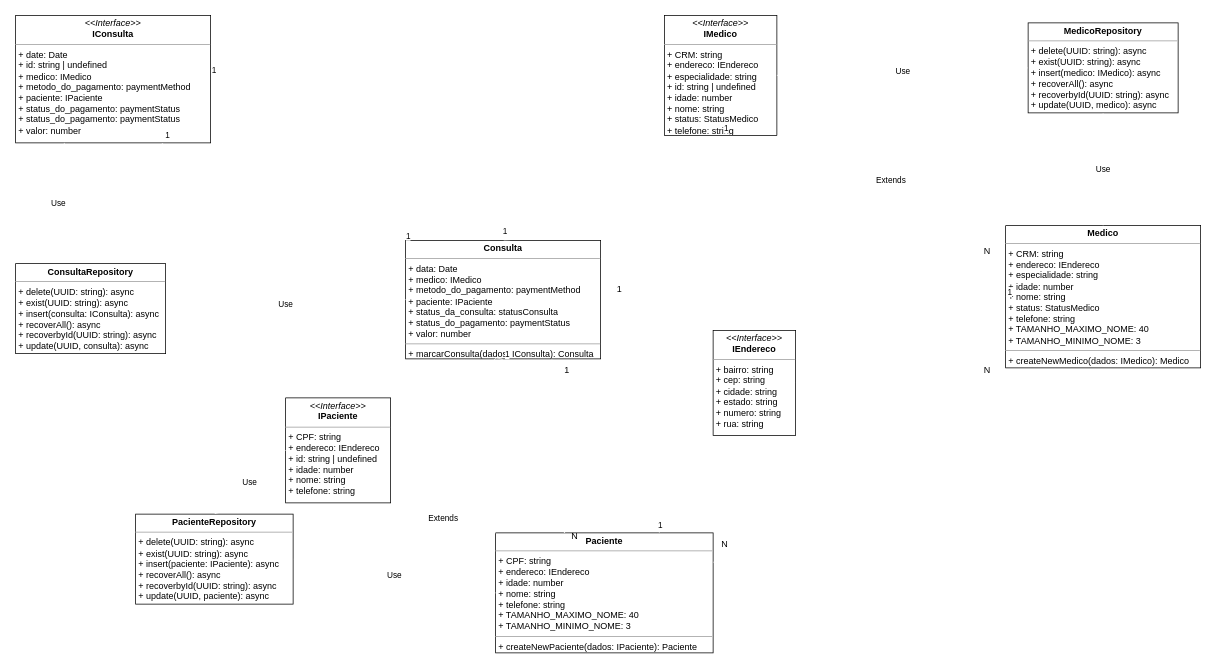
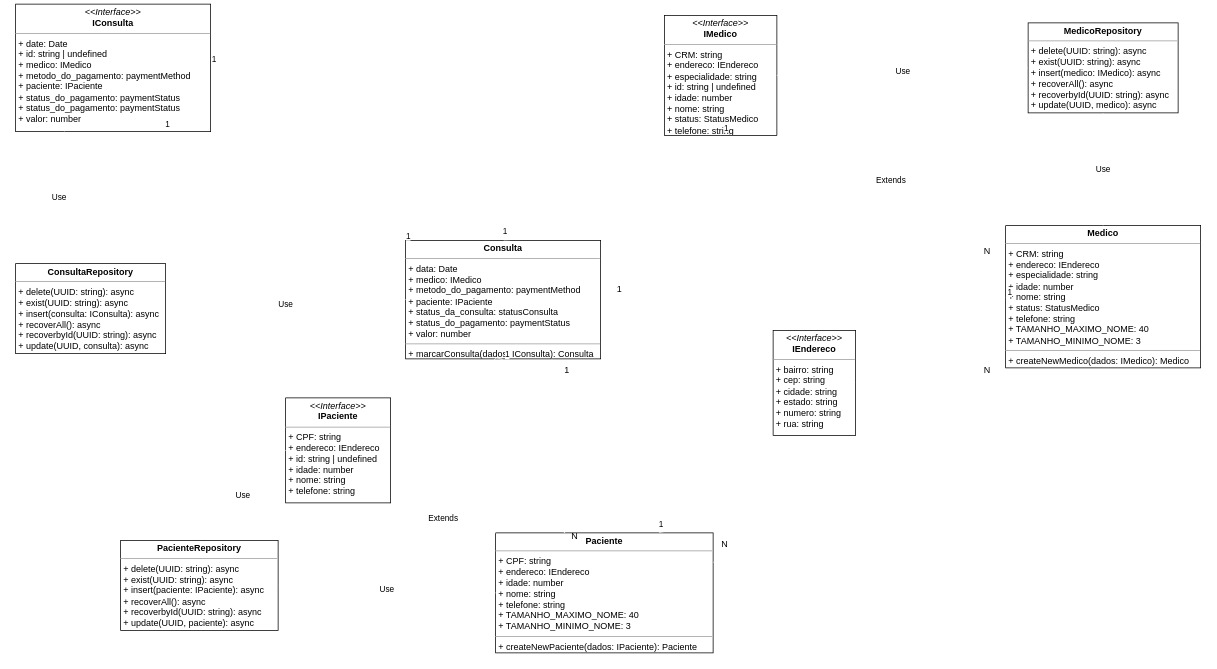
- <mxCell id="2" value="&lt;p style=&quot;margin:0px;margin-top:4px;text-align:center;&quot;&gt;&lt;i&gt;&amp;lt;&amp;lt;Interface&amp;gt;&amp;gt;&lt;/i&gt;&lt;br&gt;&lt;b&gt;IConsulta&lt;/b&gt;&lt;/p&gt;&lt;hr size=&quot;1&quot;&gt;&lt;p style=&quot;margin:0px;margin-left:4px;&quot;&gt;+ date: Date&lt;br&gt;+ id: string | undefined&lt;/p&gt;&lt;p style=&quot;margin:0px;margin-left:4px;&quot;&gt;+ medico: IMedico&lt;/p&gt;&lt;p style=&quot;margin:0px;margin-left:4px;&quot;&gt;+ metodo_do_pagamento: paymentMethod&lt;/p&gt;&lt;p style=&quot;margin:0px;margin-left:4px;&quot;&gt;+ paciente: IPaciente&lt;/p&gt;&lt;p style=&quot;margin:0px;margin-left:4px;&quot;&gt;+ status_do_pagamento: paymentStatus&lt;/p&gt;&lt;p style=&quot;margin:0px;margin-left:4px;&quot;&gt;+ status_do_pagamento: paymentStatus&lt;/p&gt;&lt;p style=&quot;margin:0px;margin-left:4px;&quot;&gt;+ valor: number&lt;/p&gt;" style="verticalAlign=top;align=left;overflow=fill;fontSize=12;fontFamily=Helvetica;html=1;" parent="1" vertex="1"><mxGeometry x="20" y="20" width="260" height="170" as="geometry" /></mxCell>
+ <mxCell id="2" value="&lt;p style=&quot;margin:0px;margin-top:4px;text-align:center;&quot;&gt;&lt;i&gt;&amp;lt;&amp;lt;Interface&amp;gt;&amp;gt;&lt;/i&gt;&lt;br&gt;&lt;b&gt;IConsulta&lt;/b&gt;&lt;/p&gt;&lt;hr size=&quot;1&quot;&gt;&lt;p style=&quot;margin:0px;margin-left:4px;&quot;&gt;+ date: Date&lt;br&gt;+ id: string | undefined&lt;/p&gt;&lt;p style=&quot;margin:0px;margin-left:4px;&quot;&gt;+ medico: IMedico&lt;/p&gt;&lt;p style=&quot;margin:0px;margin-left:4px;&quot;&gt;+ metodo_do_pagamento: paymentMethod&lt;/p&gt;&lt;p style=&quot;margin:0px;margin-left:4px;&quot;&gt;+ paciente: IPaciente&lt;/p&gt;&lt;p style=&quot;margin:0px;margin-left:4px;&quot;&gt;+ status_do_pagamento: paymentStatus&lt;/p&gt;&lt;p style=&quot;margin:0px;margin-left:4px;&quot;&gt;+ status_do_pagamento: paymentStatus&lt;/p&gt;&lt;p style=&quot;margin:0px;margin-left:4px;&quot;&gt;+ valor: number&lt;/p&gt;" style="verticalAlign=top;align=left;overflow=fill;fontSize=12;fontFamily=Helvetica;html=1;" parent="1" vertex="1"><mxGeometry x="20" y="5" width="260" height="170" as="geometry" /></mxCell>
- <mxCell id="4" value="&lt;p style=&quot;margin:0px;margin-top:4px;text-align:center;&quot;&gt;&lt;i&gt;&amp;lt;&amp;lt;Interface&amp;gt;&amp;gt;&lt;/i&gt;&lt;br&gt;&lt;b&gt;IEndereco&lt;/b&gt;&lt;/p&gt;&lt;hr size=&quot;1&quot;&gt;&lt;p style=&quot;margin:0px;margin-left:4px;&quot;&gt;+ bairro: string&lt;br&gt;+ cep: string&lt;/p&gt;&lt;p style=&quot;margin:0px;margin-left:4px;&quot;&gt;+ cidade: string&lt;/p&gt;&lt;p style=&quot;margin:0px;margin-left:4px;&quot;&gt;+ estado: string&lt;/p&gt;&lt;p style=&quot;margin:0px;margin-left:4px;&quot;&gt;+ numero: string&lt;/p&gt;&lt;p style=&quot;margin:0px;margin-left:4px;&quot;&gt;+ rua: string&lt;/p&gt;" style="verticalAlign=top;align=left;overflow=fill;fontSize=12;fontFamily=Helvetica;html=1;" parent="1" vertex="1"><mxGeometry x="950" y="440" width="110" height="140" as="geometry" /></mxCell>
+ <mxCell id="4" value="&lt;p style=&quot;margin:0px;margin-top:4px;text-align:center;&quot;&gt;&lt;i&gt;&amp;lt;&amp;lt;Interface&amp;gt;&amp;gt;&lt;/i&gt;&lt;br&gt;&lt;b&gt;IEndereco&lt;/b&gt;&lt;/p&gt;&lt;hr size=&quot;1&quot;&gt;&lt;p style=&quot;margin:0px;margin-left:4px;&quot;&gt;+ bairro: string&lt;br&gt;+ cep: string&lt;/p&gt;&lt;p style=&quot;margin:0px;margin-left:4px;&quot;&gt;+ cidade: string&lt;/p&gt;&lt;p style=&quot;margin:0px;margin-left:4px;&quot;&gt;+ estado: string&lt;/p&gt;&lt;p style=&quot;margin:0px;margin-left:4px;&quot;&gt;+ numero: string&lt;/p&gt;&lt;p style=&quot;margin:0px;margin-left:4px;&quot;&gt;+ rua: string&lt;/p&gt;" style="verticalAlign=top;align=left;overflow=fill;fontSize=12;fontFamily=Helvetica;html=1;" parent="1" vertex="1"><mxGeometry x="1030" y="440" width="110" height="140" as="geometry" /></mxCell>
- <mxCell id="9" value="&lt;p style=&quot;margin:0px;margin-top:4px;text-align:center;&quot;&gt;&lt;b&gt;PacienteRepository&lt;/b&gt;&lt;/p&gt;&lt;hr size=&quot;1&quot;&gt;&lt;p style=&quot;margin:0px;margin-left:4px;&quot;&gt;+ delete(UUID: string): async&lt;br&gt;&lt;/p&gt;&lt;p style=&quot;margin:0px;margin-left:4px;&quot;&gt;+ exist(UUID: string): async&lt;br&gt;&lt;/p&gt;&lt;p style=&quot;margin:0px;margin-left:4px;&quot;&gt;+ insert(paciente: IPaciente): async&lt;br&gt;&lt;/p&gt;&lt;p style=&quot;margin:0px;margin-left:4px;&quot;&gt;+ recoverAll(): async&lt;br&gt;&lt;/p&gt;&lt;p style=&quot;margin:0px;margin-left:4px;&quot;&gt;+ recoverbyId(UUID: string): async&lt;br&gt;&lt;/p&gt;&lt;p style=&quot;margin:0px;margin-left:4px;&quot;&gt;+ update(UUID, paciente): async&lt;br&gt;&lt;/p&gt;&lt;p style=&quot;margin:0px;margin-left:4px;&quot;&gt;&lt;br&gt;&lt;/p&gt;" style="verticalAlign=top;align=left;overflow=fill;fontSize=12;fontFamily=Helvetica;html=1;" parent="1" vertex="1"><mxGeometry x="180" y="685" width="210" height="120" as="geometry" /></mxCell>
+ <mxCell id="9" value="&lt;p style=&quot;margin:0px;margin-top:4px;text-align:center;&quot;&gt;&lt;b&gt;PacienteRepository&lt;/b&gt;&lt;/p&gt;&lt;hr size=&quot;1&quot;&gt;&lt;p style=&quot;margin:0px;margin-left:4px;&quot;&gt;+ delete(UUID: string): async&lt;br&gt;&lt;/p&gt;&lt;p style=&quot;margin:0px;margin-left:4px;&quot;&gt;+ exist(UUID: string): async&lt;br&gt;&lt;/p&gt;&lt;p style=&quot;margin:0px;margin-left:4px;&quot;&gt;+ insert(paciente: IPaciente): async&lt;br&gt;&lt;/p&gt;&lt;p style=&quot;margin:0px;margin-left:4px;&quot;&gt;+ recoverAll(): async&lt;br&gt;&lt;/p&gt;&lt;p style=&quot;margin:0px;margin-left:4px;&quot;&gt;+ recoverbyId(UUID: string): async&lt;br&gt;&lt;/p&gt;&lt;p style=&quot;margin:0px;margin-left:4px;&quot;&gt;+ update(UUID, paciente): async&lt;br&gt;&lt;/p&gt;&lt;p style=&quot;margin:0px;margin-left:4px;&quot;&gt;&lt;br&gt;&lt;/p&gt;" style="verticalAlign=top;align=left;overflow=fill;fontSize=12;fontFamily=Helvetica;html=1;" parent="1" vertex="1"><mxGeometry x="160" y="720" width="210" height="120" as="geometry" /></mxCell>
